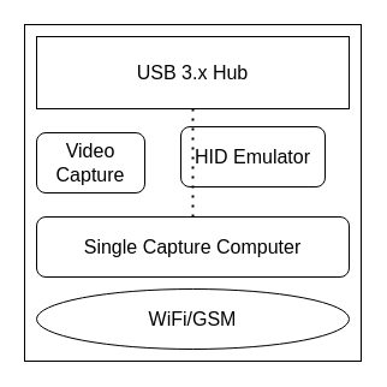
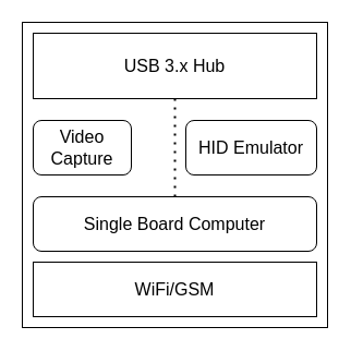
- <mxCell id="3" value="&lt;font style=&quot;font-size: 16px&quot;&gt;HID Emulator&lt;/font&gt;" style="rounded=1;whiteSpace=wrap;html=1;" vertex="1" parent="1"><mxGeometry x="150" y="105" width="120" height="50" as="geometry" /></mxCell>
+ <mxCell id="3" value="&lt;font style=&quot;font-size: 16px&quot;&gt;HID Emulator&lt;/font&gt;" style="rounded=1;whiteSpace=wrap;html=1;" vertex="1" parent="1"><mxGeometry x="170" y="110" width="120" height="50" as="geometry" /></mxCell>
- <mxCell id="4" value="&lt;font style=&quot;font-size: 16px&quot;&gt;Single Capture Computer&lt;/font&gt;" style="rounded=1;whiteSpace=wrap;html=1;" vertex="1" parent="1"><mxGeometry x="30" y="180" width="260" height="50" as="geometry" /></mxCell>
+ <mxCell id="4" value="&lt;font style=&quot;font-size: 16px&quot;&gt;Single Board Computer&lt;/font&gt;" style="rounded=1;whiteSpace=wrap;html=1;" vertex="1" parent="1"><mxGeometry x="30" y="180" width="260" height="50" as="geometry" /></mxCell>
- <mxCell id="8" value="&lt;font style=&quot;font-size: 16px&quot;&gt;WiFi/GSM&lt;/font&gt;" style="ellipse;whiteSpace=wrap;html=1;" vertex="1" parent="1"><mxGeometry x="30" y="240" width="260" height="50" as="geometry" /></mxCell>
+ <mxCell id="8" value="&lt;font style=&quot;font-size: 16px&quot;&gt;WiFi/GSM&lt;/font&gt;" style="rounded=0;whiteSpace=wrap;html=1;" vertex="1" parent="1"><mxGeometry x="30" y="240" width="260" height="50" as="geometry" /></mxCell>
